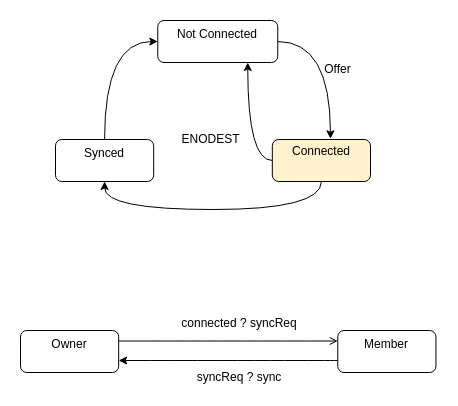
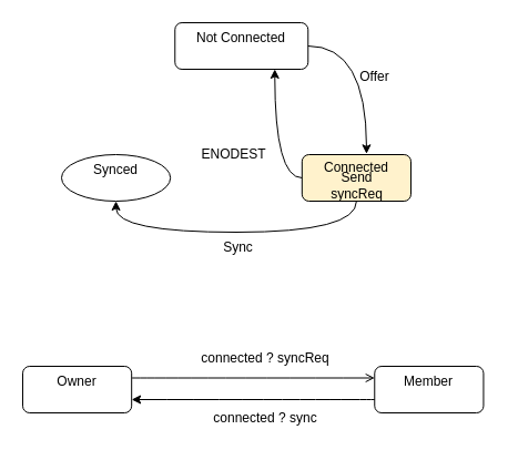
- <mxCell id="6" style="edgeStyle=orthogonalEdgeStyle;curved=1;rounded=0;orthogonalLoop=1;jettySize=auto;html=1;exitX=0.5;exitY=0;exitDx=0;exitDy=0;entryX=0;entryY=0.5;entryDx=0;entryDy=0;" edge="1" parent="1" source="7" target="2"><mxGeometry x="215" y="130" as="geometry" /></mxCell>
- <mxCell id="7" value="Synced" style="rounded=1;whiteSpace=wrap;html=1;verticalAlign=top;" vertex="1" parent="1"><mxGeometry x="55" y="139" width="98.182" height="42" as="geometry" /></mxCell>
+ <mxCell id="7" value="Synced" style="ellipse;whiteSpace=wrap;html=1;verticalAlign=top;" vertex="1" parent="1"><mxGeometry x="55" y="139" width="98.182" height="42" as="geometry" /></mxCell>
+ <mxCell id="12" value="Send syncReq" style="text;html=1;strokeColor=none;fillColor=none;align=center;verticalAlign=middle;whiteSpace=wrap;rounded=0;" vertex="1" parent="1"><mxGeometry x="304.545" y="160" width="32.727" height="14" as="geometry" /></mxCell>
+ <mxCell id="10" value="Sync" style="text;html=1;strokeColor=none;fillColor=none;align=center;verticalAlign=middle;whiteSpace=wrap;rounded=0;" vertex="1" parent="1"><mxGeometry x="198.182" y="216" width="32.727" height="14" as="geometry" /></mxCell>
- <mxCell id="18" value="syncReq ? sync" style="text;html=1;strokeColor=none;fillColor=none;align=center;verticalAlign=middle;whiteSpace=wrap;rounded=0;" vertex="1" parent="1"><mxGeometry x="172.73" y="370" width="131.82" height="14" as="geometry" /></mxCell>
+ <mxCell id="18" value="connected ? sync" style="text;html=1;strokeColor=none;fillColor=none;align=center;verticalAlign=middle;whiteSpace=wrap;rounded=0;" vertex="1" parent="1"><mxGeometry x="172.73" y="370" width="131.82" height="14" as="geometry" /></mxCell>
